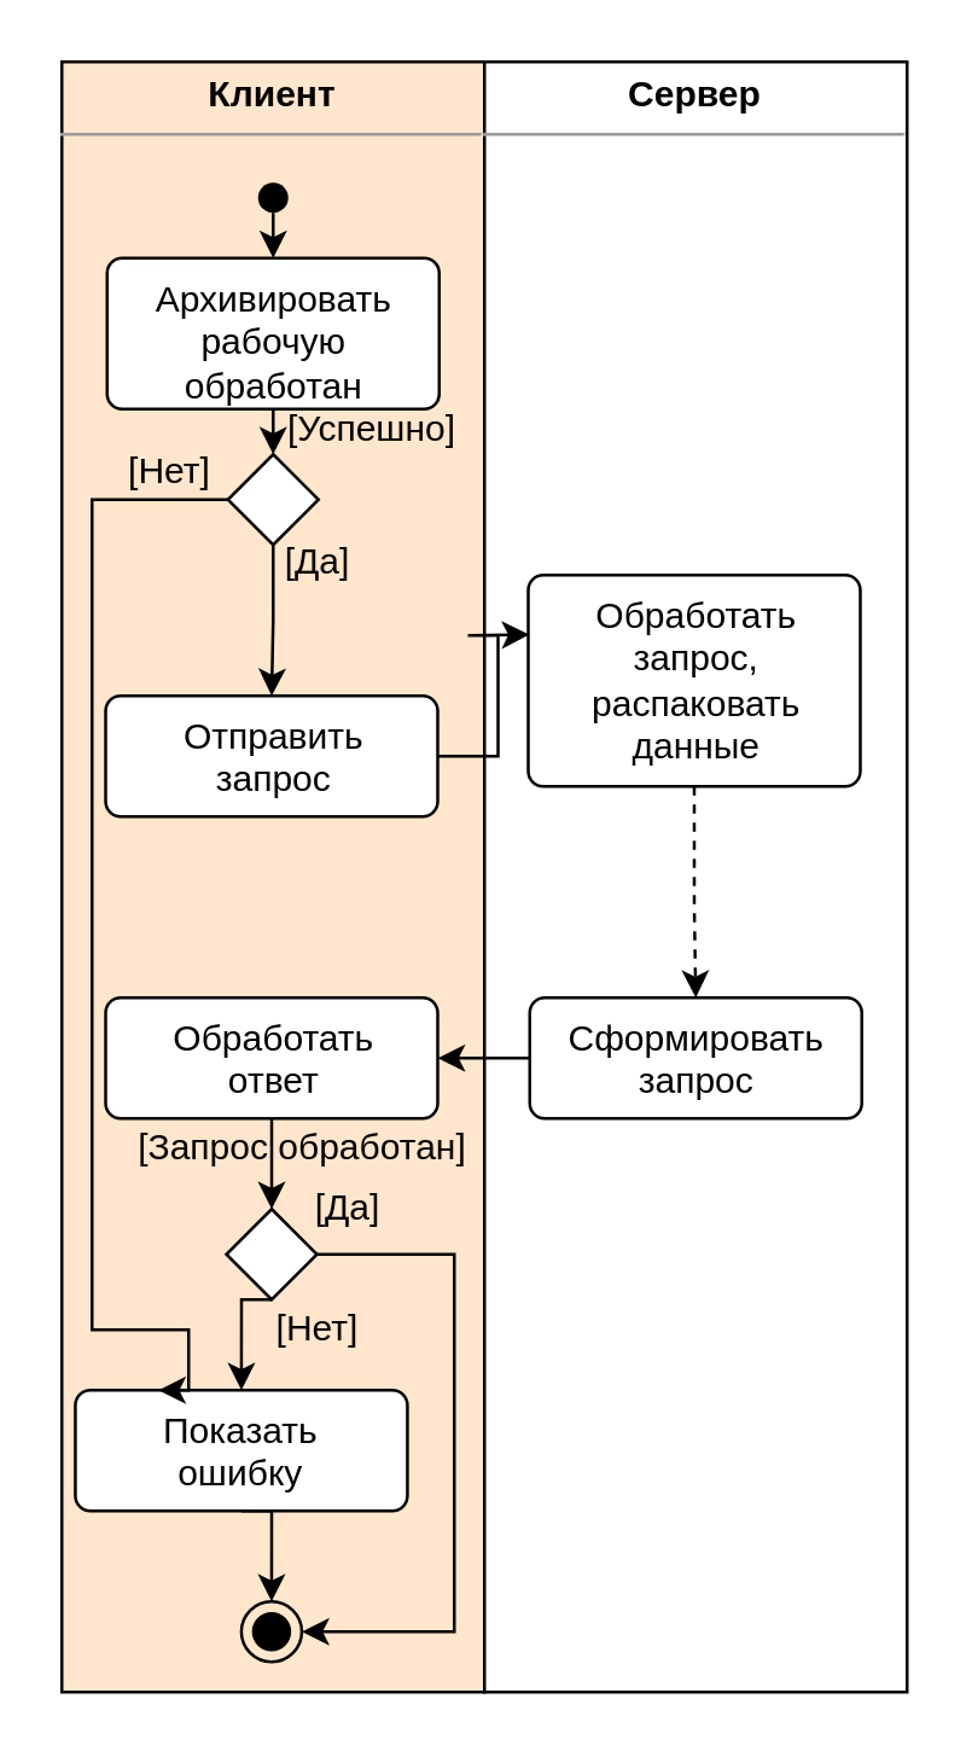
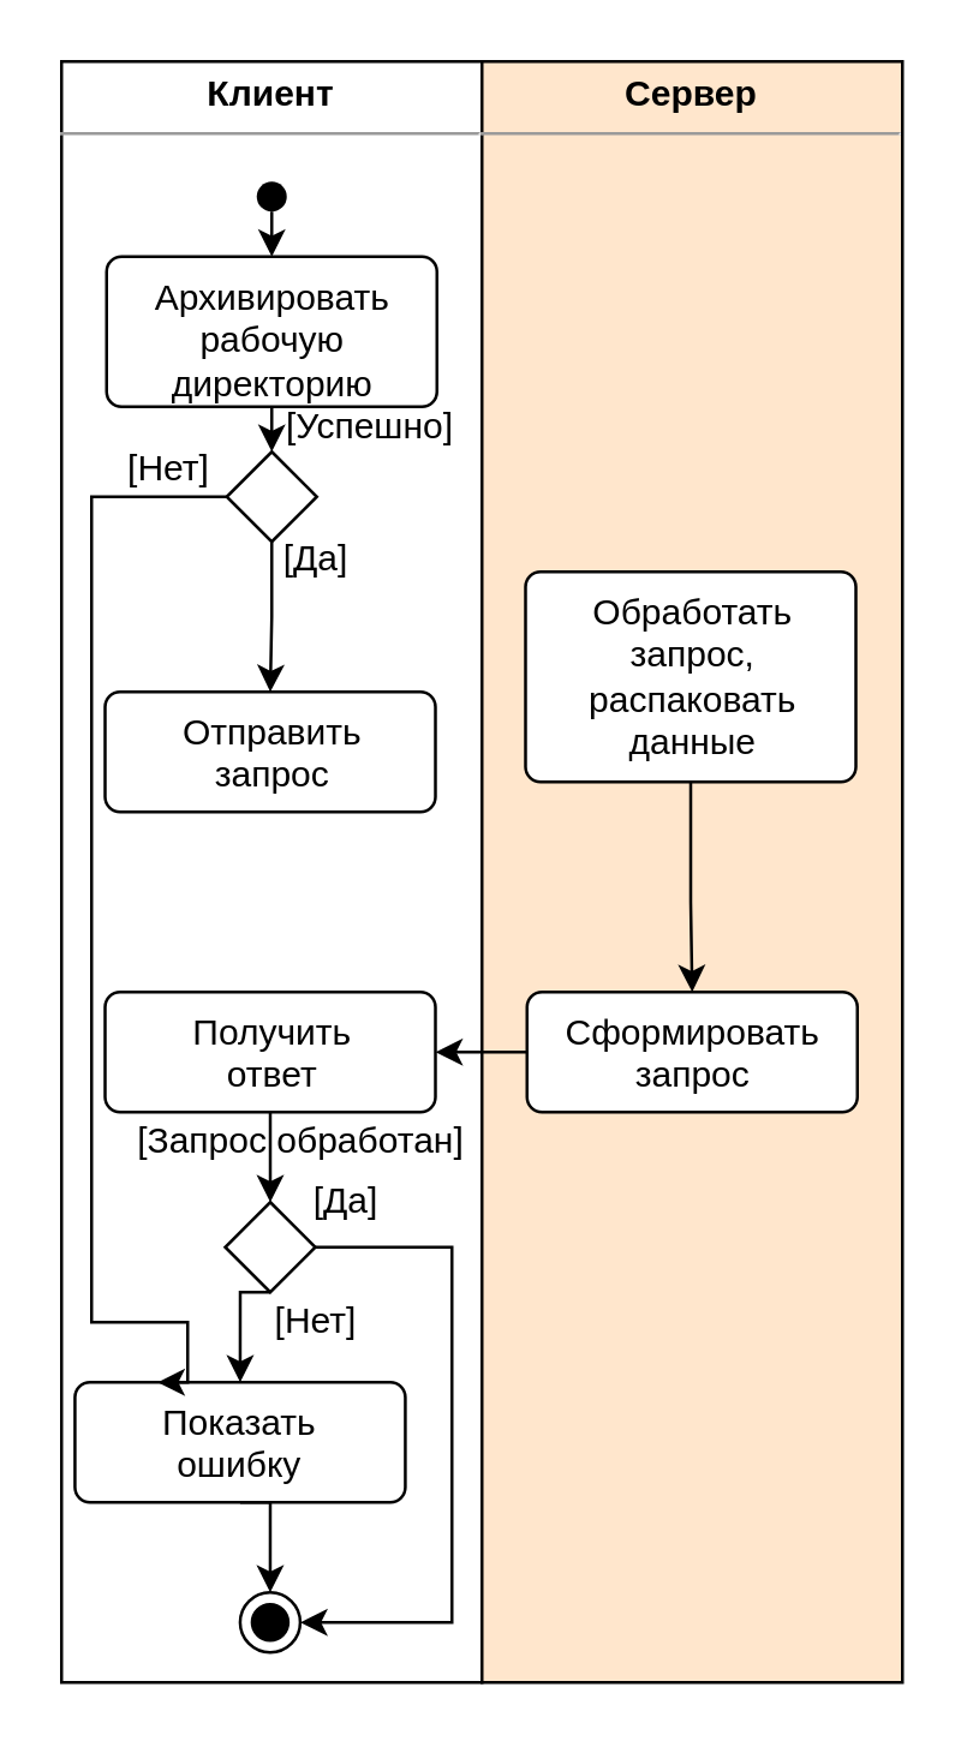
- <mxCell id="24" value="&lt;div&gt;Архивировать&lt;/div&gt;&lt;div&gt;рабочую&lt;/div&gt;&lt;div&gt;обработан&lt;br&gt;&lt;/div&gt;" style="html=1;align=center;verticalAlign=top;rounded=1;absoluteArcSize=1;arcSize=10;dashed=0;" vertex="1" parent="1"><mxGeometry x="35" y="85" width="110" height="50" as="geometry" /></mxCell>
+ <mxCell id="24" value="&lt;div&gt;Архивировать&lt;/div&gt;&lt;div&gt;рабочую&lt;/div&gt;&lt;div&gt;директорию&lt;br&gt;&lt;/div&gt;" style="html=1;align=center;verticalAlign=top;rounded=1;absoluteArcSize=1;arcSize=10;dashed=0;" vertex="1" parent="1"><mxGeometry x="35" y="85" width="110" height="50" as="geometry" /></mxCell>
- <mxCell id="6" style="edgeStyle=orthogonalEdgeStyle;rounded=0;orthogonalLoop=1;jettySize=auto;html=1;exitX=1;exitY=0.5;exitDx=0;exitDy=0;entryX=0.003;entryY=0.282;entryDx=0;entryDy=0;entryPerimeter=0;" edge="1" parent="1" source="7" target="9"><mxGeometry relative="1" as="geometry" /></mxCell>
- <mxCell id="2" value="&lt;p style=&quot;margin: 0px ; margin-top: 4px ; text-align: center&quot;&gt;&lt;b&gt;Клиент&lt;/b&gt;&lt;br&gt;&lt;/p&gt;&lt;hr size=&quot;1&quot;&gt;&lt;div style=&quot;height: 2px&quot;&gt;&lt;/div&gt;" style="verticalAlign=top;align=left;overflow=fill;fontSize=12;fontFamily=Helvetica;html=1;fillColor=#ffe6cc;" vertex="1" parent="1"><mxGeometry x="20" y="20" width="140" height="540" as="geometry" /></mxCell>
+ <mxCell id="2" value="&lt;p style=&quot;margin: 0px ; margin-top: 4px ; text-align: center&quot;&gt;&lt;b&gt;Клиент&lt;/b&gt;&lt;br&gt;&lt;/p&gt;&lt;hr size=&quot;1&quot;&gt;&lt;div style=&quot;height: 2px&quot;&gt;&lt;/div&gt;" style="verticalAlign=top;align=left;overflow=fill;fontSize=12;fontFamily=Helvetica;html=1;" vertex="1" parent="1"><mxGeometry x="20" y="20" width="140" height="540" as="geometry" /></mxCell>
- <mxCell id="3" value="&lt;p style=&quot;margin: 0px ; margin-top: 4px ; text-align: center&quot;&gt;&lt;b&gt;Сервер&lt;/b&gt;&lt;br&gt;&lt;/p&gt;&lt;hr size=&quot;1&quot;&gt;&lt;div style=&quot;height: 2px&quot;&gt;&lt;/div&gt;" style="verticalAlign=top;align=left;overflow=fill;fontSize=12;fontFamily=Helvetica;html=1;" vertex="1" parent="1"><mxGeometry x="160" y="20" width="140" height="540" as="geometry" /></mxCell>
+ <mxCell id="3" value="&lt;p style=&quot;margin: 0px ; margin-top: 4px ; text-align: center&quot;&gt;&lt;b&gt;Сервер&lt;/b&gt;&lt;br&gt;&lt;/p&gt;&lt;hr size=&quot;1&quot;&gt;&lt;div style=&quot;height: 2px&quot;&gt;&lt;/div&gt;" style="verticalAlign=top;align=left;overflow=fill;fontSize=12;fontFamily=Helvetica;html=1;fillColor=#ffe6cc;" vertex="1" parent="1"><mxGeometry x="160" y="20" width="140" height="540" as="geometry" /></mxCell>
- <mxCell id="8" style="edgeStyle=orthogonalEdgeStyle;rounded=0;orthogonalLoop=1;jettySize=auto;html=1;exitX=0.5;exitY=1;exitDx=0;exitDy=0;entryX=0.5;entryY=0;entryDx=0;entryDy=0;dashed=1;" edge="1" parent="1" source="9" target="11"><mxGeometry relative="1" as="geometry"><Array as="points"><mxPoint x="230" y="300" /></Array></mxGeometry></mxCell>
+ <mxCell id="8" style="edgeStyle=orthogonalEdgeStyle;rounded=0;orthogonalLoop=1;jettySize=auto;html=1;exitX=0.5;exitY=1;exitDx=0;exitDy=0;entryX=0.5;entryY=0;entryDx=0;entryDy=0;" edge="1" parent="1" source="9" target="11"><mxGeometry relative="1" as="geometry"><Array as="points"><mxPoint x="230" y="300" /></Array></mxGeometry></mxCell>
- <mxCell id="13" value="&lt;div&gt;Обработать&lt;/div&gt;&lt;div&gt;ответ&lt;br&gt;&lt;/div&gt;" style="html=1;align=center;verticalAlign=top;rounded=1;absoluteArcSize=1;arcSize=10;dashed=0;" vertex="1" parent="1"><mxGeometry x="34.5" y="330" width="110" height="40" as="geometry" /></mxCell>
+ <mxCell id="13" value="&lt;div&gt;Получить&lt;/div&gt;&lt;div&gt;ответ&lt;br&gt;&lt;/div&gt;" style="html=1;align=center;verticalAlign=top;rounded=1;absoluteArcSize=1;arcSize=10;dashed=0;" vertex="1" parent="1"><mxGeometry x="34.5" y="330" width="110" height="40" as="geometry" /></mxCell>
